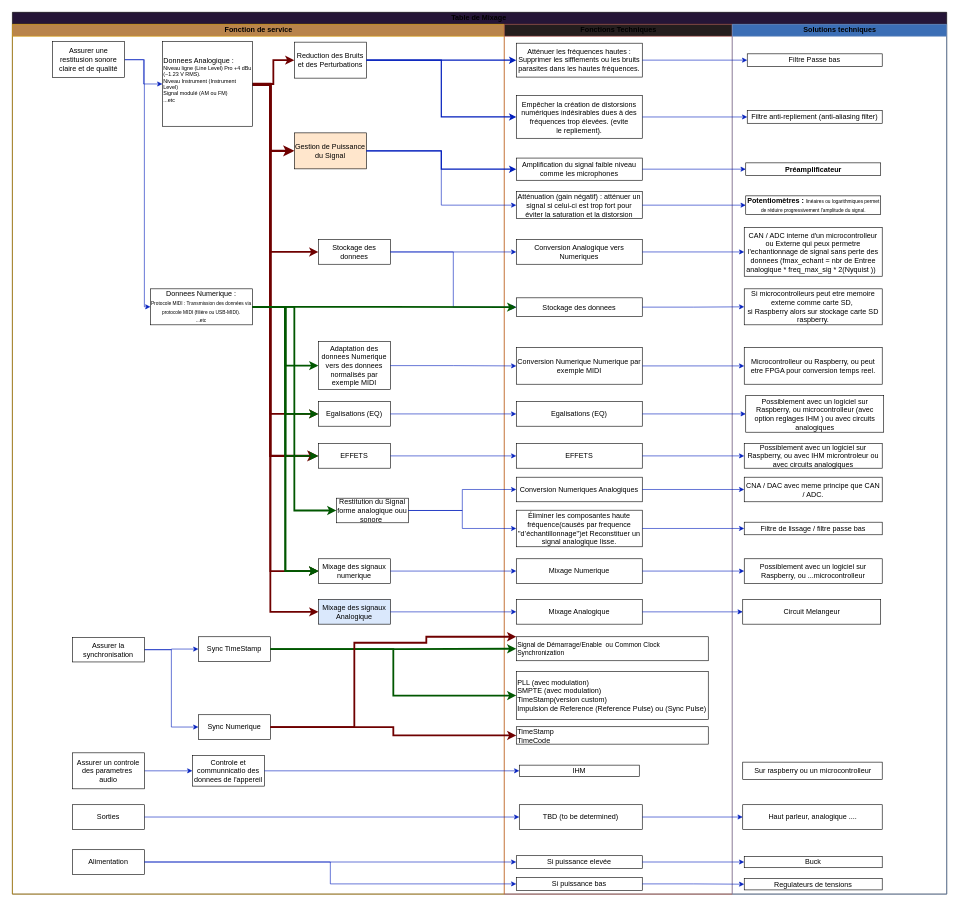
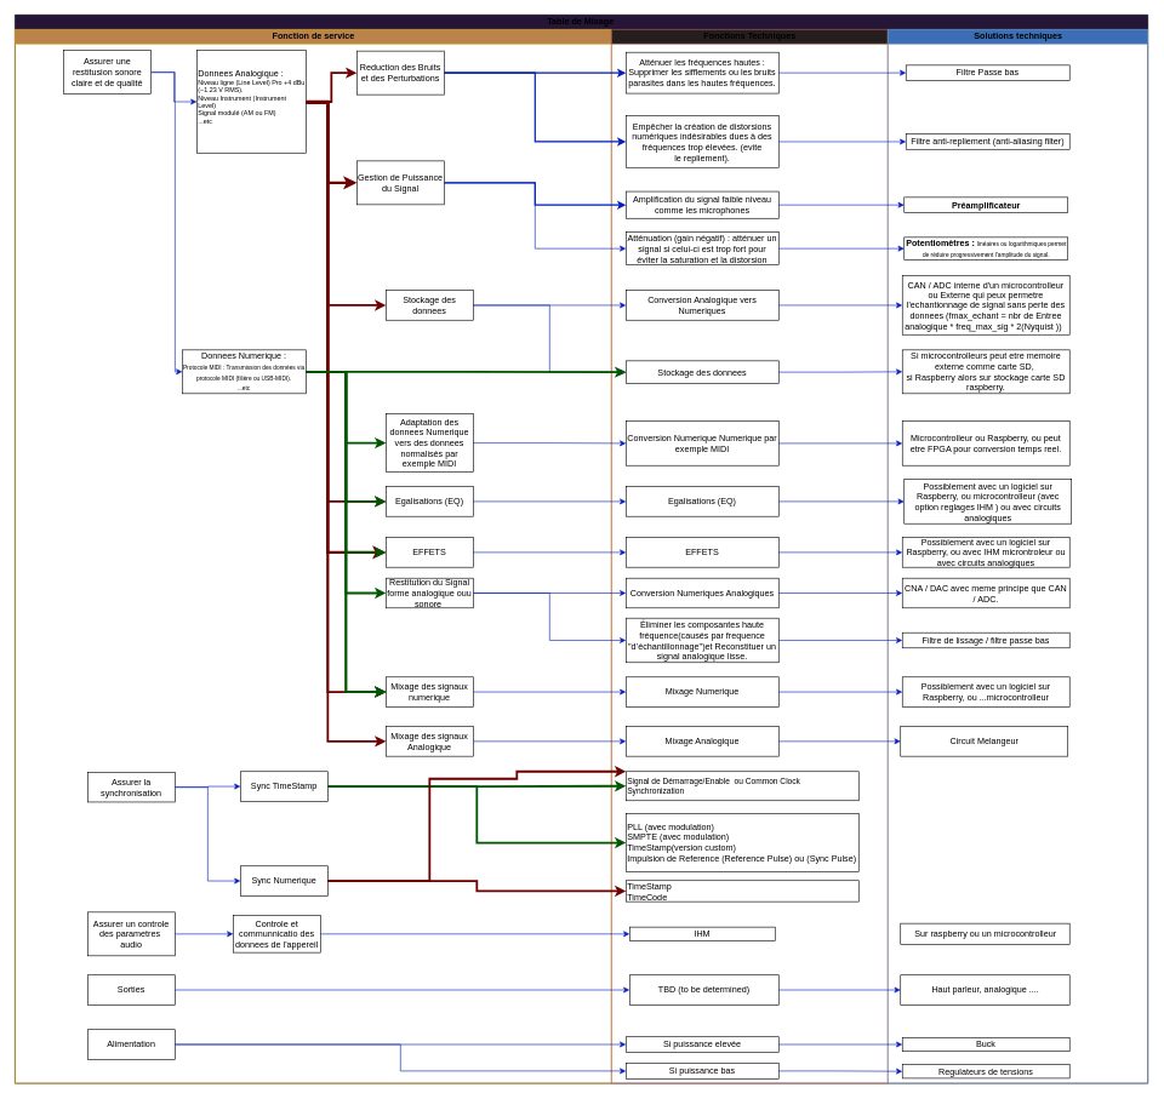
- <mxCell id="5" value="Gestion de Puissance du Signal" style="rounded=0;whiteSpace=wrap;html=1;fillColor=#ffe6cc;" parent="3" vertex="1"><mxGeometry x="470" y="181" width="120" height="60" as="geometry" /></mxCell>
+ <mxCell id="5" value="Gestion de Puissance du Signal" style="rounded=0;whiteSpace=wrap;html=1;" parent="3" vertex="1"><mxGeometry x="470" y="181" width="120" height="60" as="geometry" /></mxCell>
- <mxCell id="9" value="Restitution du Signal forme analogique ouu sonore&amp;nbsp;" style="rounded=0;whiteSpace=wrap;html=1;" parent="3" vertex="1"><mxGeometry x="540" y="790" width="120" height="41" as="geometry" /></mxCell>
+ <mxCell id="9" value="Restitution du Signal forme analogique ouu sonore&amp;nbsp;" style="rounded=0;whiteSpace=wrap;html=1;" parent="3" vertex="1"><mxGeometry x="510" y="755" width="120" height="41" as="geometry" /></mxCell>
- <mxCell id="12" value="Mixage des signaux Analogique" style="rounded=0;whiteSpace=wrap;html=1;fillColor=#dae8fc;" parent="3" vertex="1"><mxGeometry x="510" y="959" width="120" height="41" as="geometry" /></mxCell>
+ <mxCell id="12" value="Mixage des signaux Analogique" style="rounded=0;whiteSpace=wrap;html=1;" parent="3" vertex="1"><mxGeometry x="510" y="959" width="120" height="41" as="geometry" /></mxCell>
